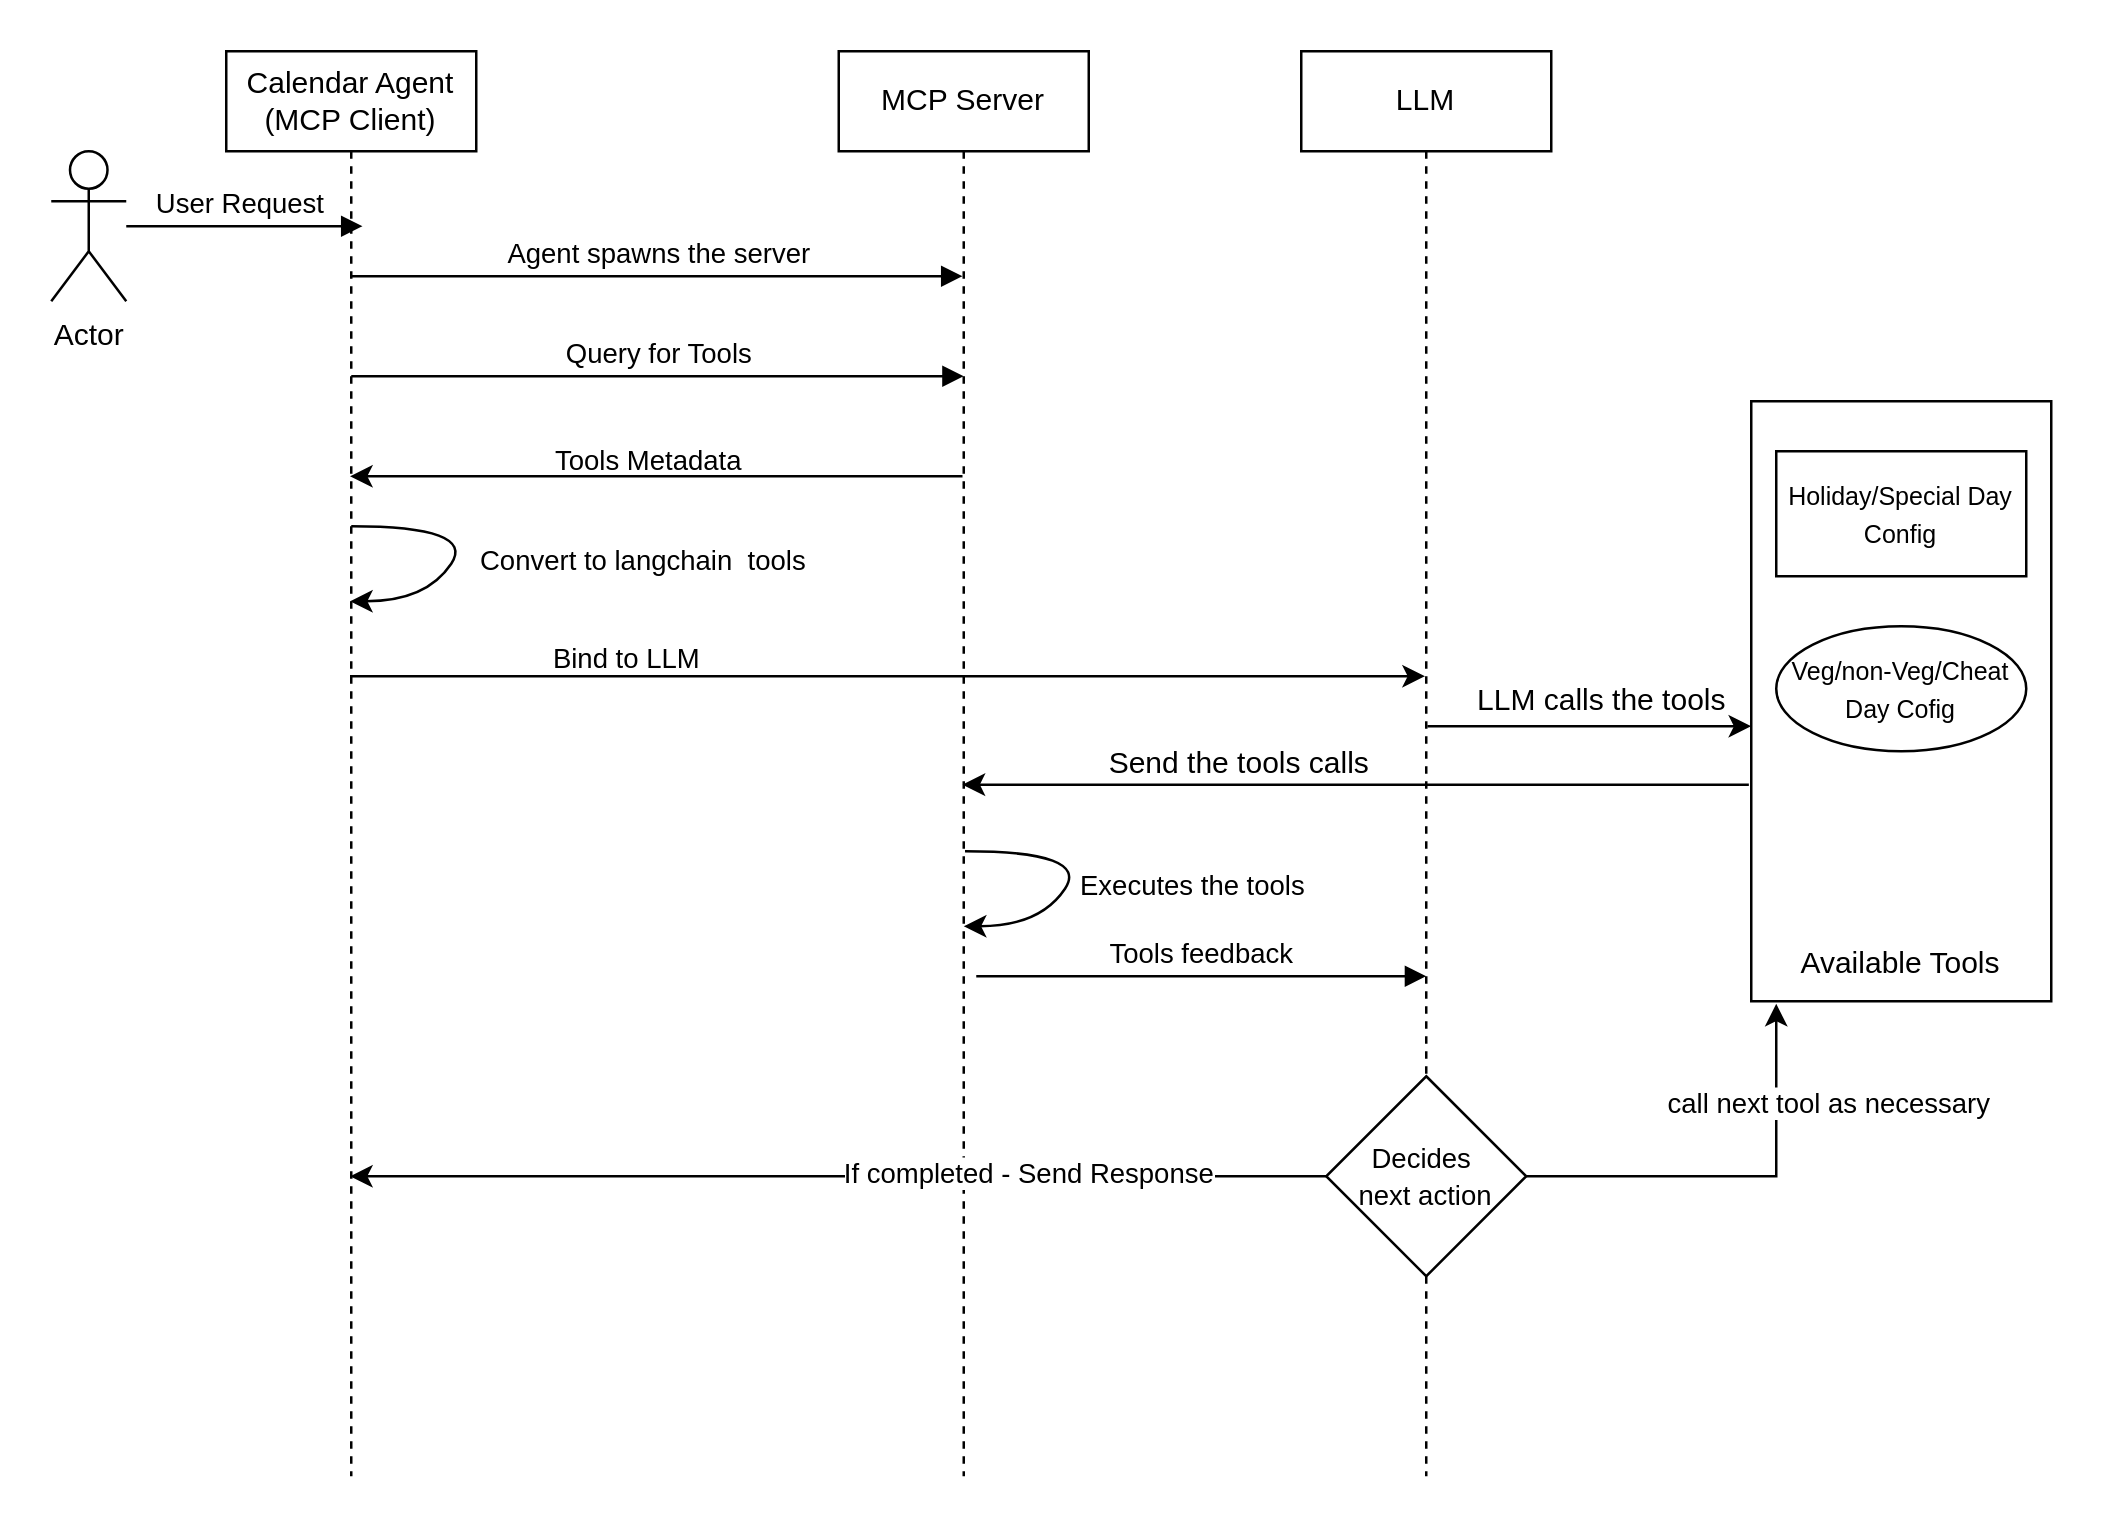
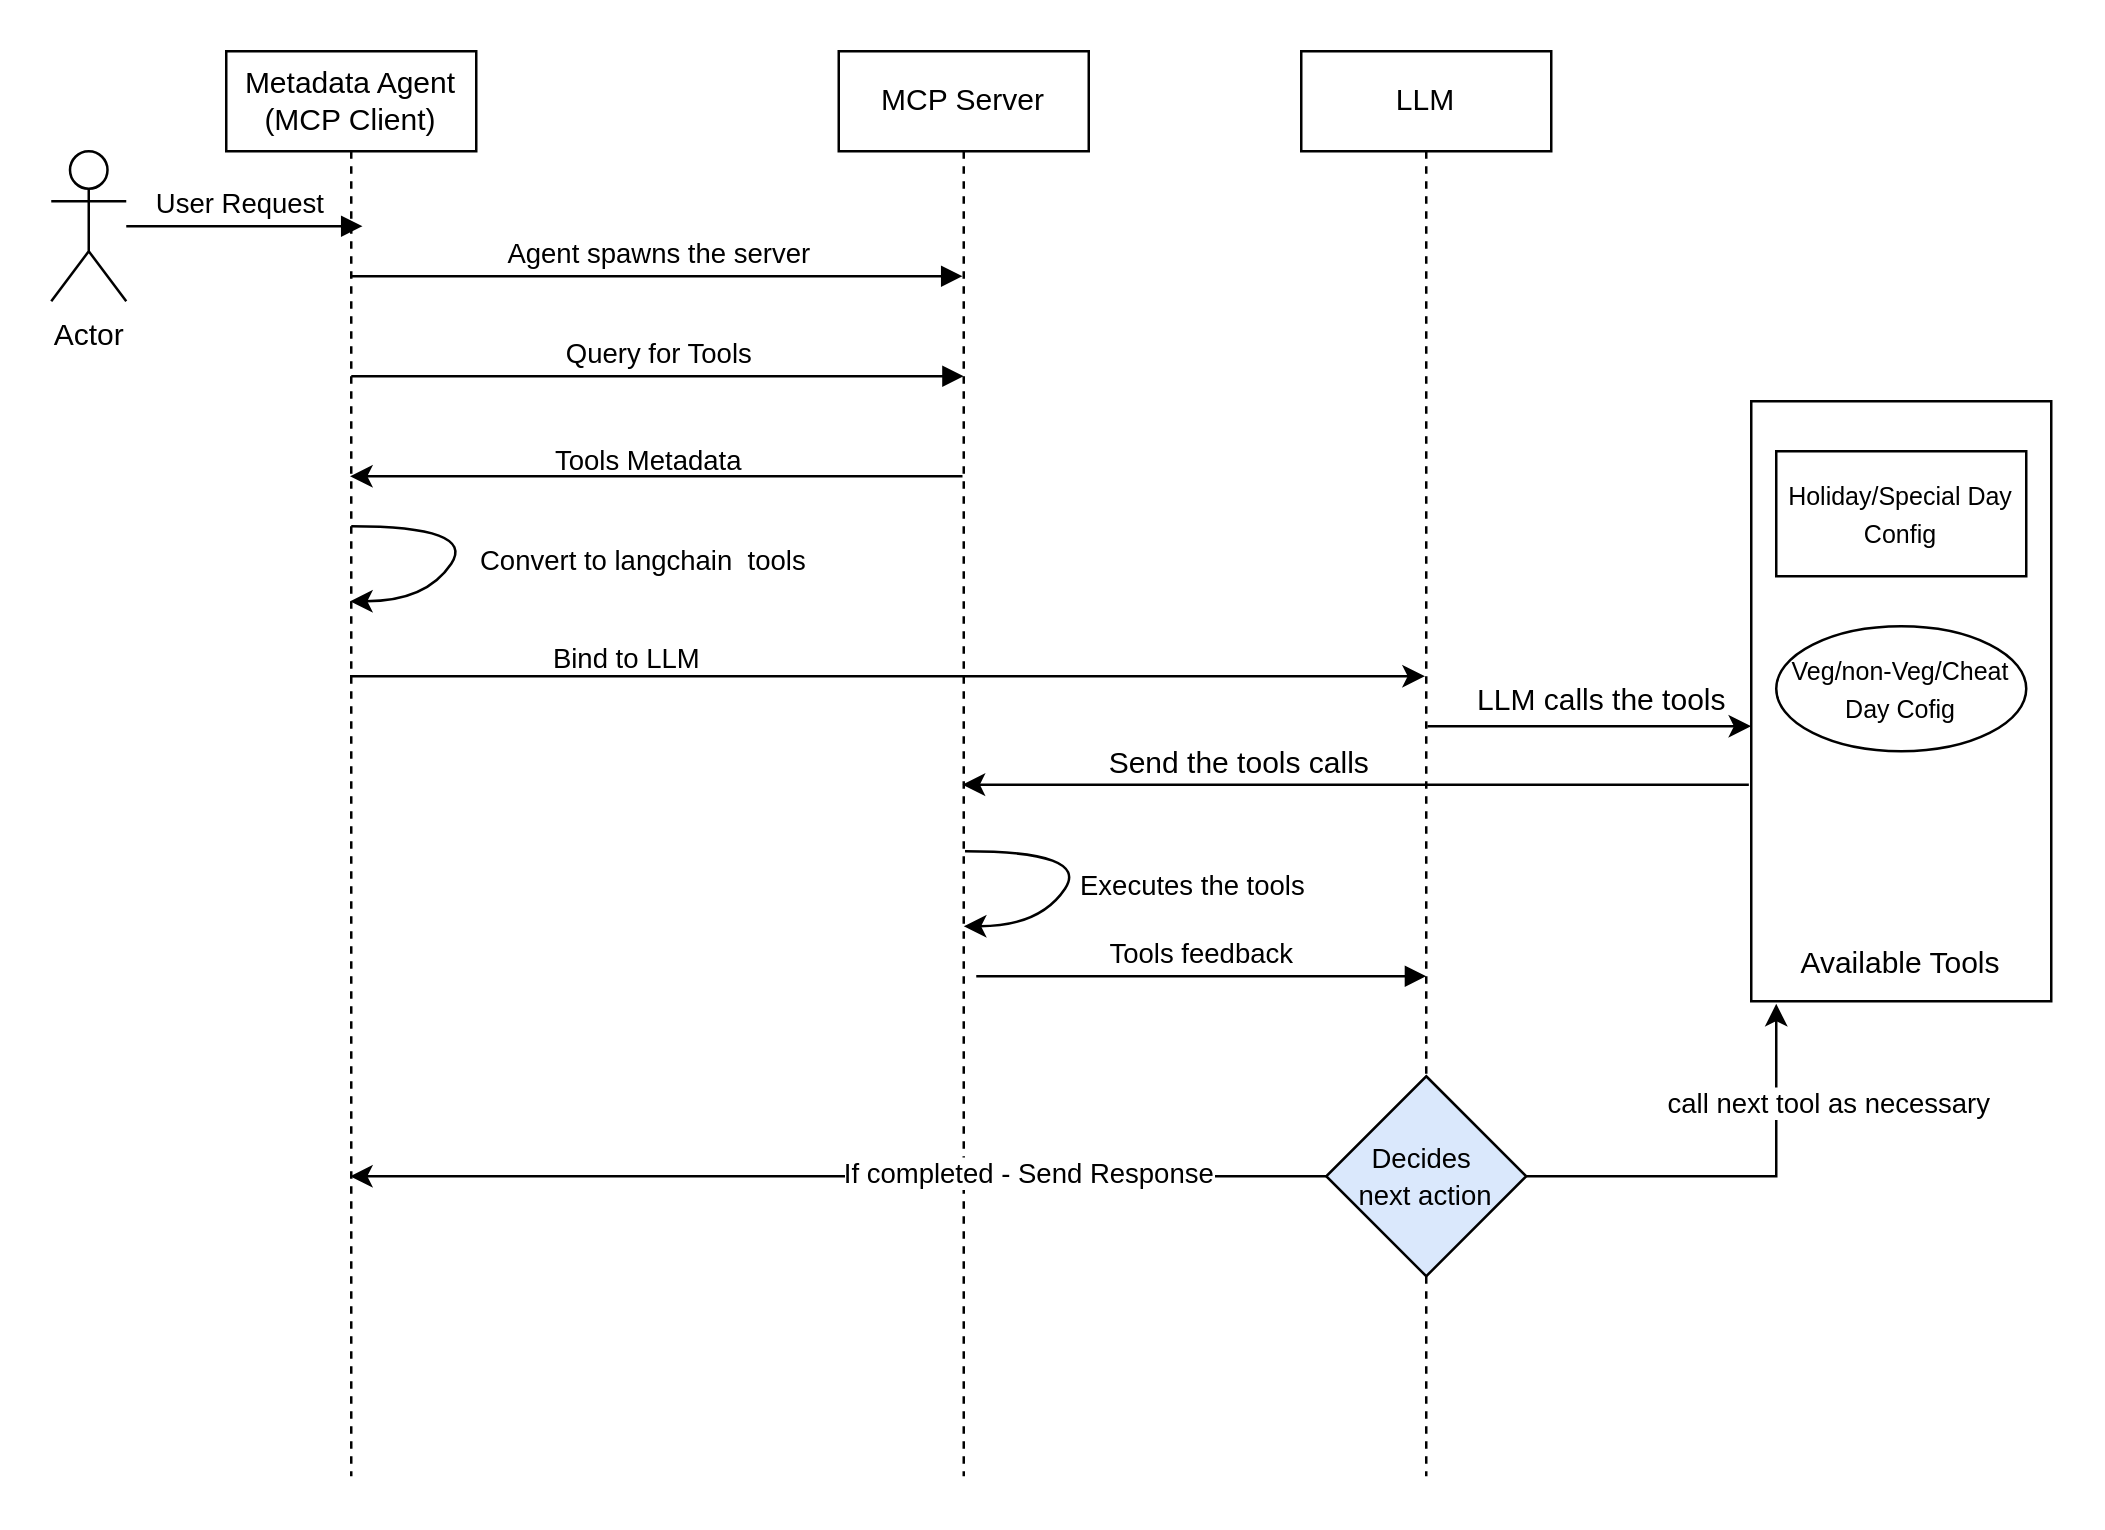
- <mxCell id="2" value="Calendar Agent&lt;div&gt;(MCP Client)&lt;/div&gt;" style="shape=umlLifeline;perimeter=lifelinePerimeter;whiteSpace=wrap;html=1;container=1;dropTarget=0;collapsible=0;recursiveResize=0;outlineConnect=0;portConstraint=eastwest;newEdgeStyle={&quot;curved&quot;:0,&quot;rounded&quot;:0};" parent="1" vertex="1"><mxGeometry x="90" y="20" width="100" height="570" as="geometry" /></mxCell>
+ <mxCell id="2" value="Metadata Agent&lt;div&gt;(MCP Client)&lt;/div&gt;" style="shape=umlLifeline;perimeter=lifelinePerimeter;whiteSpace=wrap;html=1;container=1;dropTarget=0;collapsible=0;recursiveResize=0;outlineConnect=0;portConstraint=eastwest;newEdgeStyle={&quot;curved&quot;:0,&quot;rounded&quot;:0};" parent="1" vertex="1"><mxGeometry x="90" y="20" width="100" height="570" as="geometry" /></mxCell>
- <mxCell id="27" value="&lt;font style=&quot;font-size: 11px;&quot;&gt;Decides&amp;nbsp;&lt;/font&gt;&lt;div&gt;&lt;font style=&quot;font-size: 11px;&quot;&gt;next action&lt;/font&gt;&lt;/div&gt;" style="rhombus;whiteSpace=wrap;html=1;" parent="1" vertex="1"><mxGeometry x="530" y="430" width="80" height="80" as="geometry" /></mxCell>
+ <mxCell id="27" value="&lt;font style=&quot;font-size: 11px;&quot;&gt;Decides&amp;nbsp;&lt;/font&gt;&lt;div&gt;&lt;font style=&quot;font-size: 11px;&quot;&gt;next action&lt;/font&gt;&lt;/div&gt;" style="rhombus;whiteSpace=wrap;html=1;fillColor=#dae8fc;" parent="1" vertex="1"><mxGeometry x="530" y="430" width="80" height="80" as="geometry" /></mxCell>
